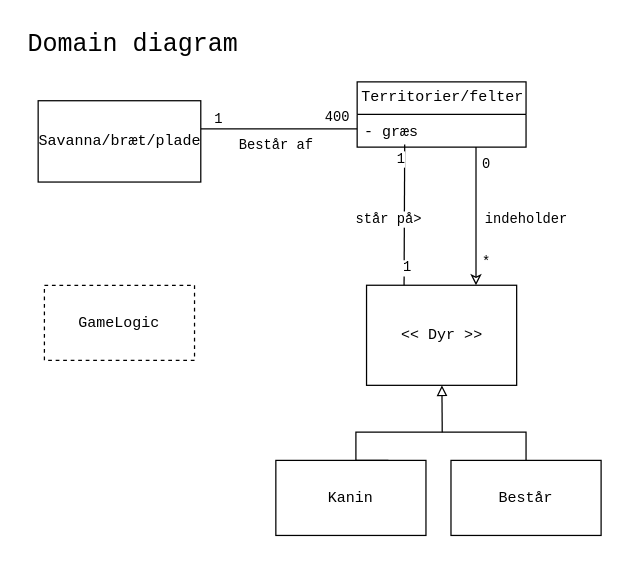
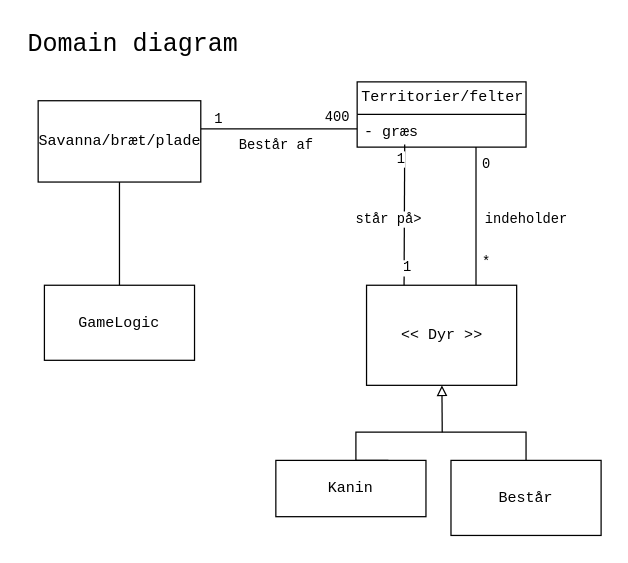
+ <mxCell id="5" value="" style="edgeStyle=orthogonalEdgeStyle;rounded=0;orthogonalLoop=1;jettySize=auto;html=1;endArrow=none;endFill=0;fontFamily=Courier New;" parent="1" source="6" target="15" edge="1"><mxGeometry relative="1" as="geometry" /></mxCell>
- <mxCell id="7" value="indeholder" style="edgeStyle=orthogonalEdgeStyle;rounded=0;orthogonalLoop=1;jettySize=auto;html=1;endArrow=classic;endFill=0;fontFamily=Courier New;" parent="1" source="20" target="11" edge="1"><mxGeometry x="0.593" y="50" relative="1" as="geometry"><mxPoint x="-10" y="-30" as="offset" /><Array as="points"><mxPoint x="380" y="205" /><mxPoint x="380" y="205" /></Array></mxGeometry></mxCell>
+ <mxCell id="7" value="indeholder" style="edgeStyle=orthogonalEdgeStyle;rounded=0;orthogonalLoop=1;jettySize=auto;html=1;endArrow=none;endFill=0;fontFamily=Courier New;" parent="1" source="20" target="11" edge="1"><mxGeometry x="0.593" y="50" relative="1" as="geometry"><mxPoint x="-10" y="-30" as="offset" /><Array as="points"><mxPoint x="380" y="205" /><mxPoint x="380" y="205" /></Array></mxGeometry></mxCell>
- <mxCell id="15" value="GameLogic" style="whiteSpace=wrap;html=1;fontFamily=Courier New;dashed=1;" parent="1" vertex="1"><mxGeometry x="35" y="227.5" width="120" height="60" as="geometry" /></mxCell>
+ <mxCell id="15" value="GameLogic" style="whiteSpace=wrap;html=1;fontFamily=Courier New;" parent="1" vertex="1"><mxGeometry x="35" y="227.5" width="120" height="60" as="geometry" /></mxCell>
- <mxCell id="12" value="Kanin" style="whiteSpace=wrap;html=1;fontFamily=Courier New;" parent="1" vertex="1"><mxGeometry x="220" y="367.5" width="120" height="60" as="geometry" /></mxCell>
+ <mxCell id="12" value="Kanin" style="whiteSpace=wrap;html=1;fontFamily=Courier New;" parent="1" vertex="1"><mxGeometry x="220" y="367.5" width="120" height="45" as="geometry" /></mxCell>
